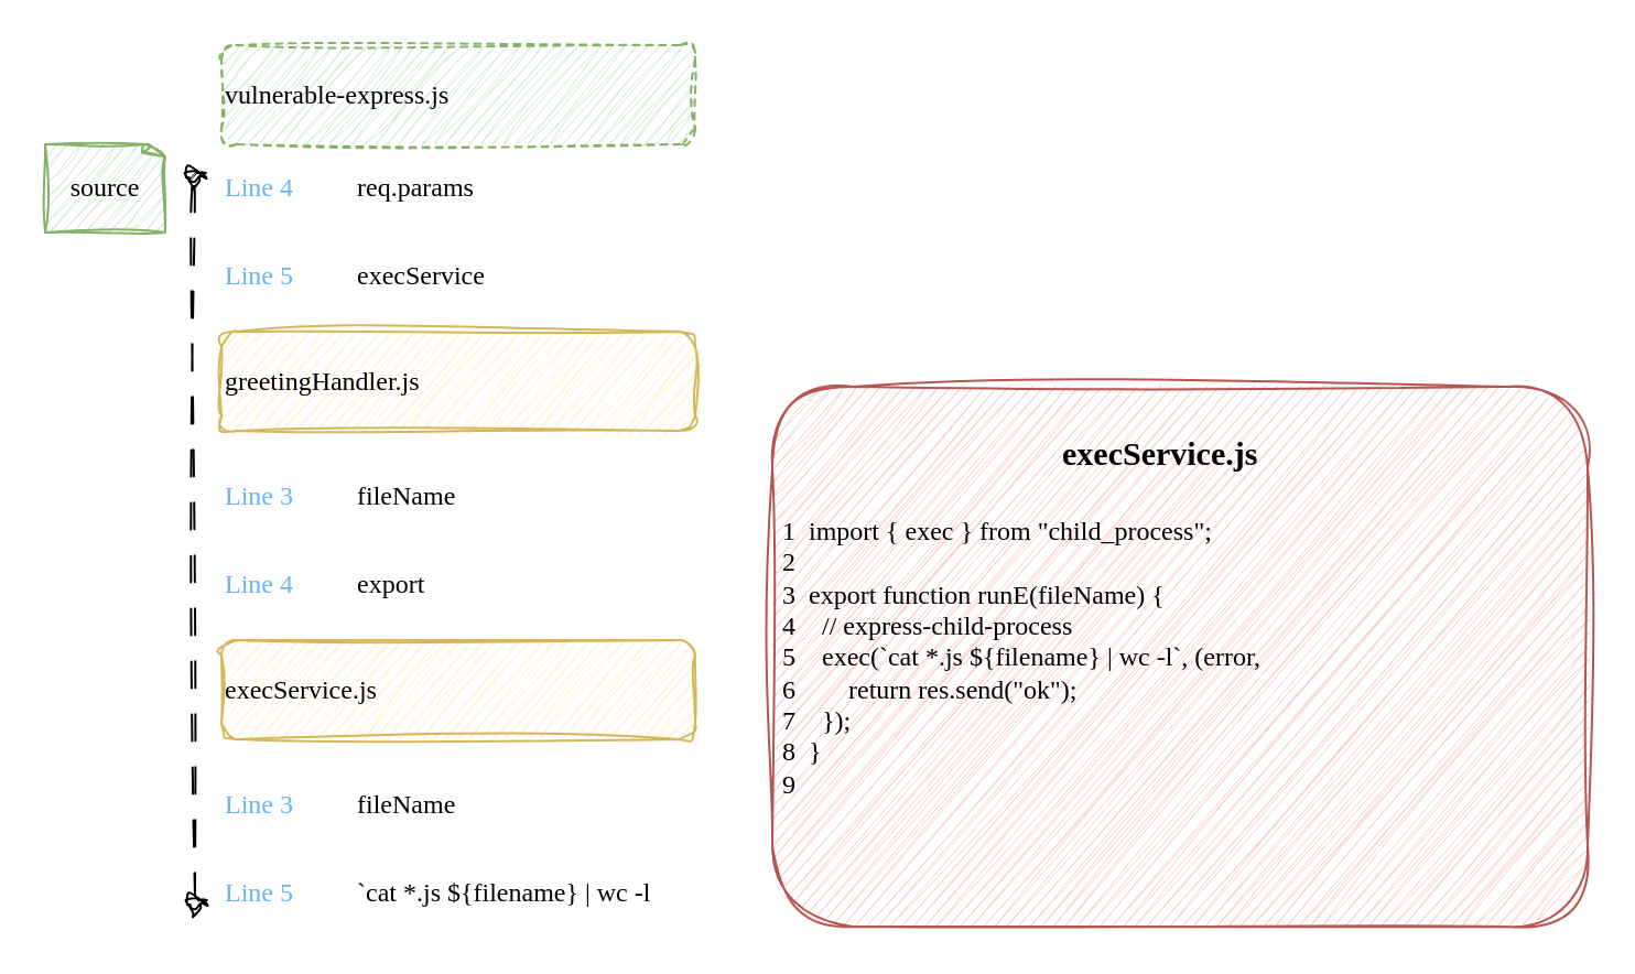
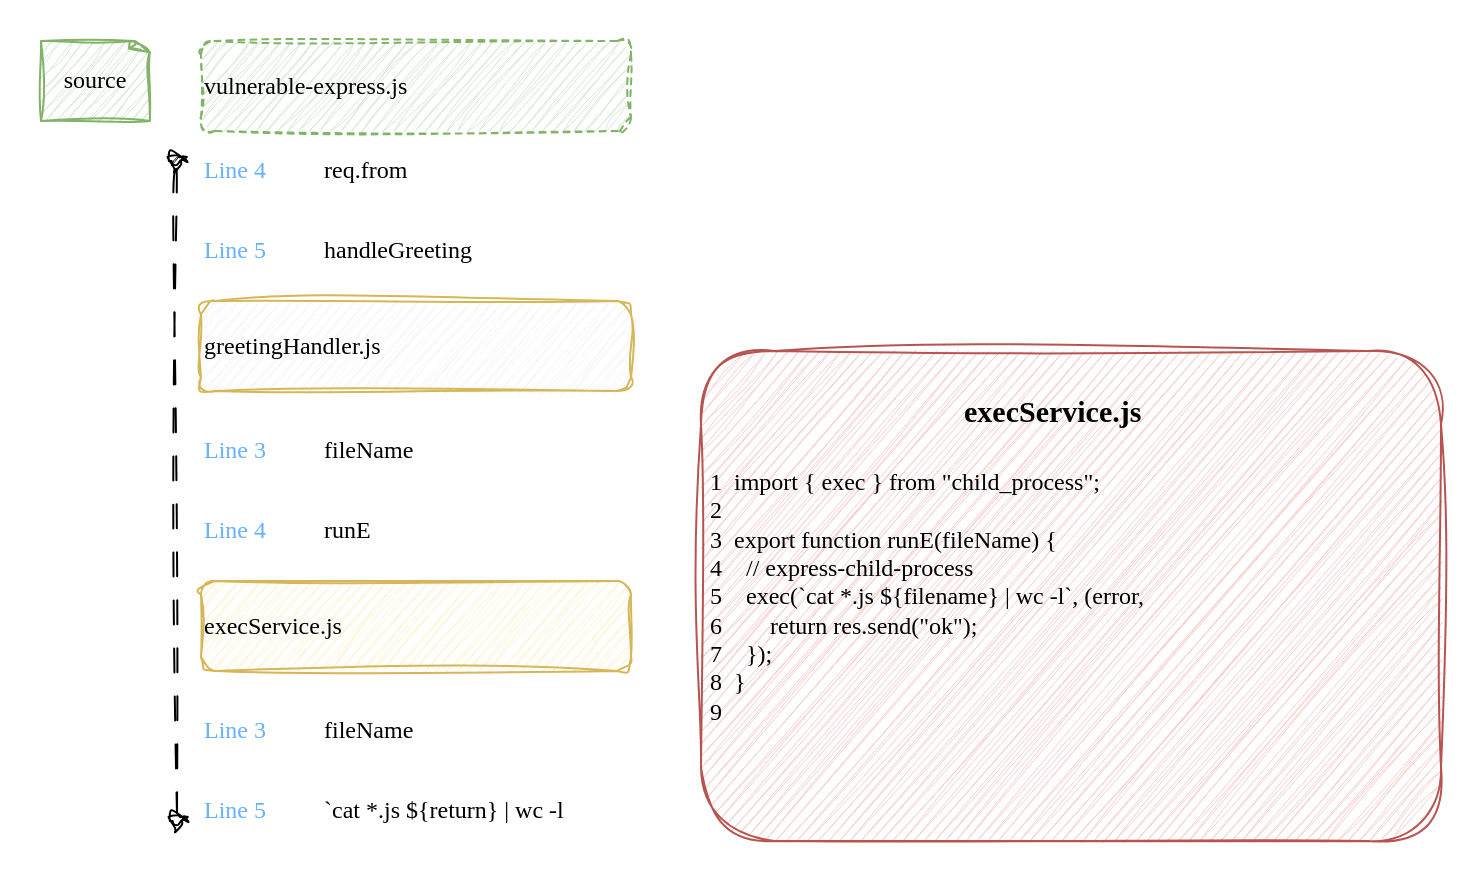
- <mxCell id="8" value="&lt;font data-font-src=&quot;https://fonts.googleapis.com/css?family=Gloria+Hallelujah&quot; face=&quot;Gloria Hallelujah&quot;&gt;source&lt;/font&gt;" style="whiteSpace=wrap;html=1;shape=mxgraph.basic.document;sketch=1;curveFitting=1;jiggle=2;fillColor=#d5e8d4;strokeColor=#82b366;" parent="1" vertex="1"><mxGeometry x="20" y="65" width="55" height="40" as="geometry" /></mxCell>
+ <mxCell id="8" value="&lt;font data-font-src=&quot;https://fonts.googleapis.com/css?family=Gloria+Hallelujah&quot; face=&quot;Gloria Hallelujah&quot;&gt;source&lt;/font&gt;" style="whiteSpace=wrap;html=1;shape=mxgraph.basic.document;sketch=1;curveFitting=1;jiggle=2;fillColor=#d5e8d4;strokeColor=#82b366;" parent="1" vertex="1"><mxGeometry x="20" y="20" width="55" height="40" as="geometry" /></mxCell>
- <mxCell id="4" value="req.params" style="text;html=1;align=left;verticalAlign=middle;whiteSpace=wrap;rounded=0;fontFamily=Gloria Hallelujah;fontSource=https%3A%2F%2Ffonts.googleapis.com%2Fcss%3Ffamily%3DGloria%2BHallelujah;" parent="1" vertex="1"><mxGeometry x="160" y="70" width="70" height="30" as="geometry" /></mxCell>
+ <mxCell id="4" value="req.from" style="text;html=1;align=left;verticalAlign=middle;whiteSpace=wrap;rounded=0;fontFamily=Gloria Hallelujah;fontSource=https%3A%2F%2Ffonts.googleapis.com%2Fcss%3Ffamily%3DGloria%2BHallelujah;" parent="1" vertex="1"><mxGeometry x="160" y="70" width="70" height="30" as="geometry" /></mxCell>
- <mxCell id="11" value="execService" style="text;html=1;align=left;verticalAlign=middle;whiteSpace=wrap;rounded=0;fontFamily=Gloria Hallelujah;fontSource=https%3A%2F%2Ffonts.googleapis.com%2Fcss%3Ffamily%3DGloria%2BHallelujah;" parent="1" vertex="1"><mxGeometry x="160" y="110" width="70" height="30" as="geometry" /></mxCell>
+ <mxCell id="11" value="handleGreeting" style="text;html=1;align=left;verticalAlign=middle;whiteSpace=wrap;rounded=0;fontFamily=Gloria Hallelujah;fontSource=https%3A%2F%2Ffonts.googleapis.com%2Fcss%3Ffamily%3DGloria%2BHallelujah;" parent="1" vertex="1"><mxGeometry x="160" y="110" width="70" height="30" as="geometry" /></mxCell>
- <mxCell id="9" value="&lt;div&gt;&lt;span style=&quot;background-color: transparent; color: light-dark(rgb(0, 0, 0), rgb(255, 255, 255));&quot;&gt;greetingHandler.js&lt;/span&gt;&lt;/div&gt;" style="rounded=1;whiteSpace=wrap;html=1;sketch=1;curveFitting=1;jiggle=2;fontFamily=Gloria Hallelujah;fontSource=https%3A%2F%2Ffonts.googleapis.com%2Fcss%3Ffamily%3DGloria%2BHallelujah;fillColor=#fff2cc;strokeColor=#d6b656;align=left;" parent="1" vertex="1"><mxGeometry x="100" y="150" width="215" height="45" as="geometry" /></mxCell>
+ <mxCell id="9" value="&lt;div&gt;&lt;span style=&quot;background-color: transparent; color: light-dark(rgb(0, 0, 0), rgb(255, 255, 255));&quot;&gt;greetingHandler.js&lt;/span&gt;&lt;/div&gt;" style="rounded=1;whiteSpace=wrap;html=1;sketch=1;curveFitting=1;jiggle=2;fontFamily=Gloria Hallelujah;fontSource=https%3A%2F%2Ffonts.googleapis.com%2Fcss%3Ffamily%3DGloria%2BHallelujah;fillColor=#f5f5f5;strokeColor=#d6b656;align=left;" parent="1" vertex="1"><mxGeometry x="100" y="150" width="215" height="45" as="geometry" /></mxCell>
- <mxCell id="16" value="export" style="text;html=1;align=left;verticalAlign=middle;whiteSpace=wrap;rounded=0;fontFamily=Gloria Hallelujah;fontSource=https%3A%2F%2Ffonts.googleapis.com%2Fcss%3Ffamily%3DGloria%2BHallelujah;" parent="1" vertex="1"><mxGeometry x="160" y="250" width="70" height="30" as="geometry" /></mxCell>
+ <mxCell id="16" value="runE" style="text;html=1;align=left;verticalAlign=middle;whiteSpace=wrap;rounded=0;fontFamily=Gloria Hallelujah;fontSource=https%3A%2F%2Ffonts.googleapis.com%2Fcss%3Ffamily%3DGloria%2BHallelujah;" parent="1" vertex="1"><mxGeometry x="160" y="250" width="70" height="30" as="geometry" /></mxCell>
- <mxCell id="19" value="`cat *.js ${filename} | wc -l" style="text;html=1;align=left;verticalAlign=middle;whiteSpace=wrap;rounded=0;fontFamily=Gloria Hallelujah;fontSource=https%3A%2F%2Ffonts.googleapis.com%2Fcss%3Ffamily%3DGloria%2BHallelujah;" parent="1" vertex="1"><mxGeometry x="160" y="390" width="180" height="30" as="geometry" /></mxCell>
+ <mxCell id="19" value="`cat *.js ${return} | wc -l" style="text;html=1;align=left;verticalAlign=middle;whiteSpace=wrap;rounded=0;fontFamily=Gloria Hallelujah;fontSource=https%3A%2F%2Ffonts.googleapis.com%2Fcss%3Ffamily%3DGloria%2BHallelujah;" parent="1" vertex="1"><mxGeometry x="160" y="390" width="180" height="30" as="geometry" /></mxCell>
